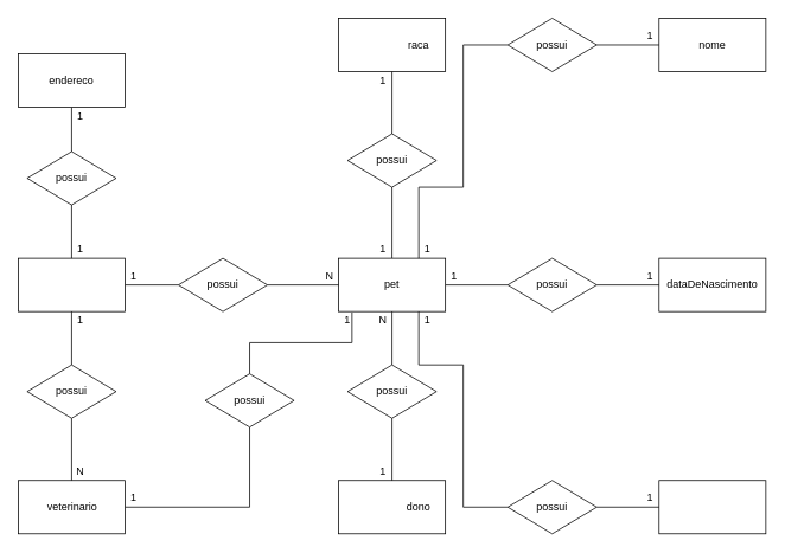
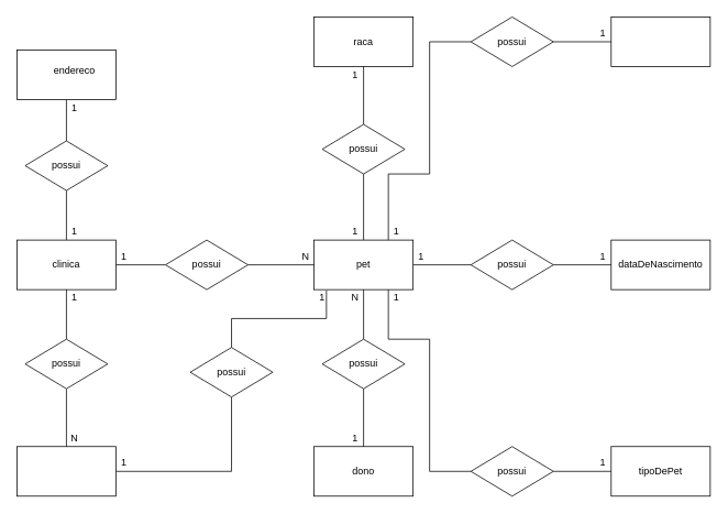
- <mxCell id="21" value="raca" style="text;html=1;strokeColor=none;fillColor=none;align=center;verticalAlign=middle;whiteSpace=wrap;rounded=0;" parent="1" vertex="1"><mxGeometry x="450" y="40" width="40" height="20" as="geometry" /></mxCell>
+ <mxCell id="21" value="raca" style="text;html=1;strokeColor=none;fillColor=none;align=center;verticalAlign=middle;whiteSpace=wrap;rounded=0;" parent="1" vertex="1"><mxGeometry x="420" y="40" width="40" height="20" as="geometry" /></mxCell>
- <mxCell id="18" value="nome" style="text;html=1;strokeColor=none;fillColor=none;align=center;verticalAlign=middle;whiteSpace=wrap;rounded=0;" parent="1" vertex="1"><mxGeometry x="780" y="40" width="40" height="20" as="geometry" /></mxCell>
- <mxCell id="14" value="endereco" style="text;html=1;strokeColor=none;fillColor=none;align=center;verticalAlign=middle;whiteSpace=wrap;rounded=0;" parent="1" vertex="1"><mxGeometry x="60" y="80" width="40" height="20" as="geometry" /></mxCell>
+ <mxCell id="14" value="endereco" style="text;html=1;strokeColor=none;fillColor=none;align=center;verticalAlign=middle;whiteSpace=wrap;rounded=0;" parent="1" vertex="1"><mxGeometry x="70" y="75" width="40" height="20" as="geometry" /></mxCell>
+ <mxCell id="15" value="clinica" style="text;html=1;strokeColor=none;fillColor=none;align=center;verticalAlign=middle;whiteSpace=wrap;rounded=0;" parent="1" vertex="1"><mxGeometry x="60" y="310" width="40" height="20" as="geometry" /></mxCell>
- <mxCell id="62" value="veterinario" style="text;html=1;strokeColor=none;fillColor=none;align=center;verticalAlign=middle;whiteSpace=wrap;rounded=0;" parent="1" vertex="1"><mxGeometry x="61" y="560" width="40" height="20" as="geometry" /></mxCell>
- <mxCell id="17" value="dono" style="text;html=1;strokeColor=none;fillColor=none;align=center;verticalAlign=middle;whiteSpace=wrap;rounded=0;" parent="1" vertex="1"><mxGeometry x="450" y="560" width="40" height="20" as="geometry" /></mxCell>
+ <mxCell id="17" value="dono" style="text;html=1;strokeColor=none;fillColor=none;align=center;verticalAlign=middle;whiteSpace=wrap;rounded=0;" parent="1" vertex="1"><mxGeometry x="420" y="560" width="40" height="20" as="geometry" /></mxCell>
+ <mxCell id="20" value="tipoDePet" style="text;html=1;strokeColor=none;fillColor=none;align=center;verticalAlign=middle;whiteSpace=wrap;rounded=0;" parent="1" vertex="1"><mxGeometry x="780" y="560" width="40" height="20" as="geometry" /></mxCell>
